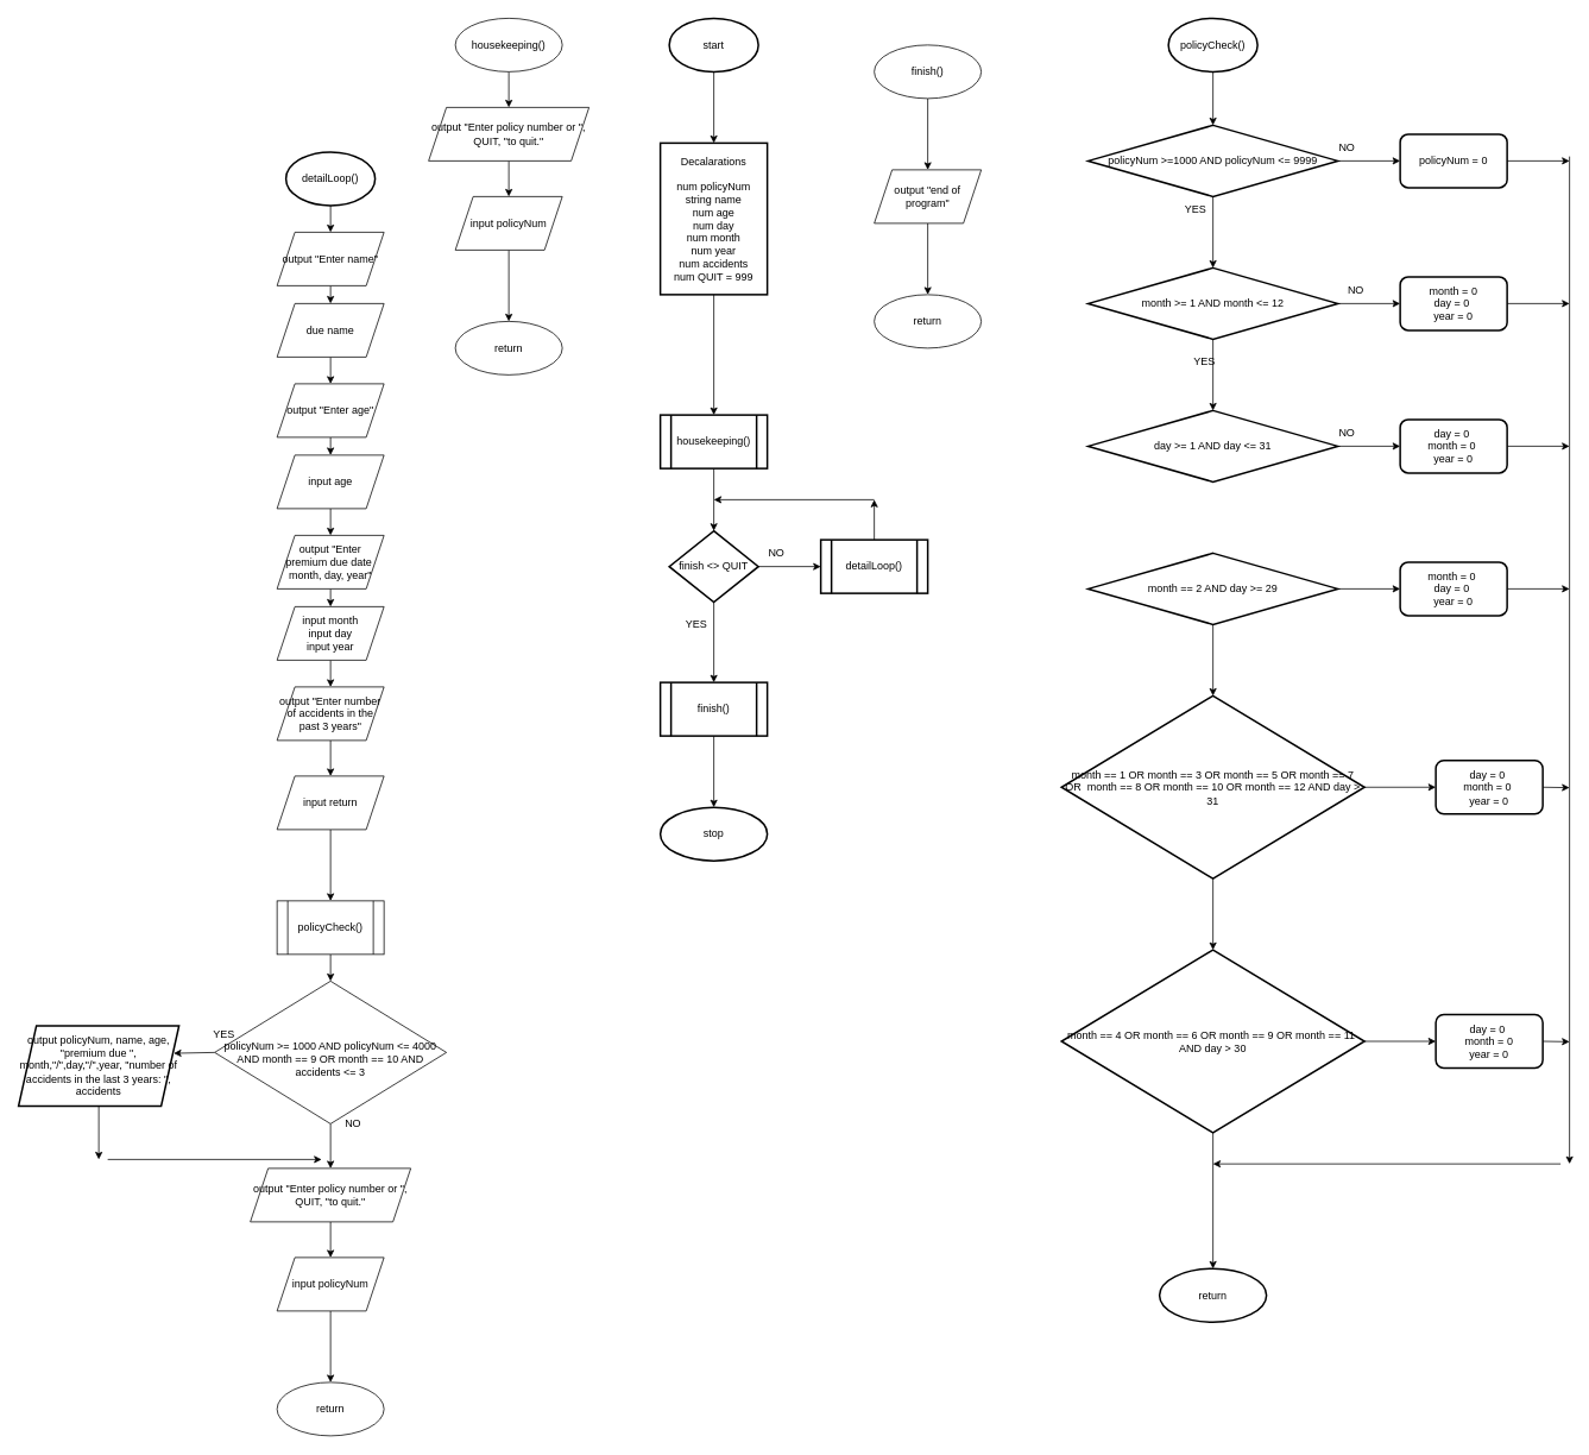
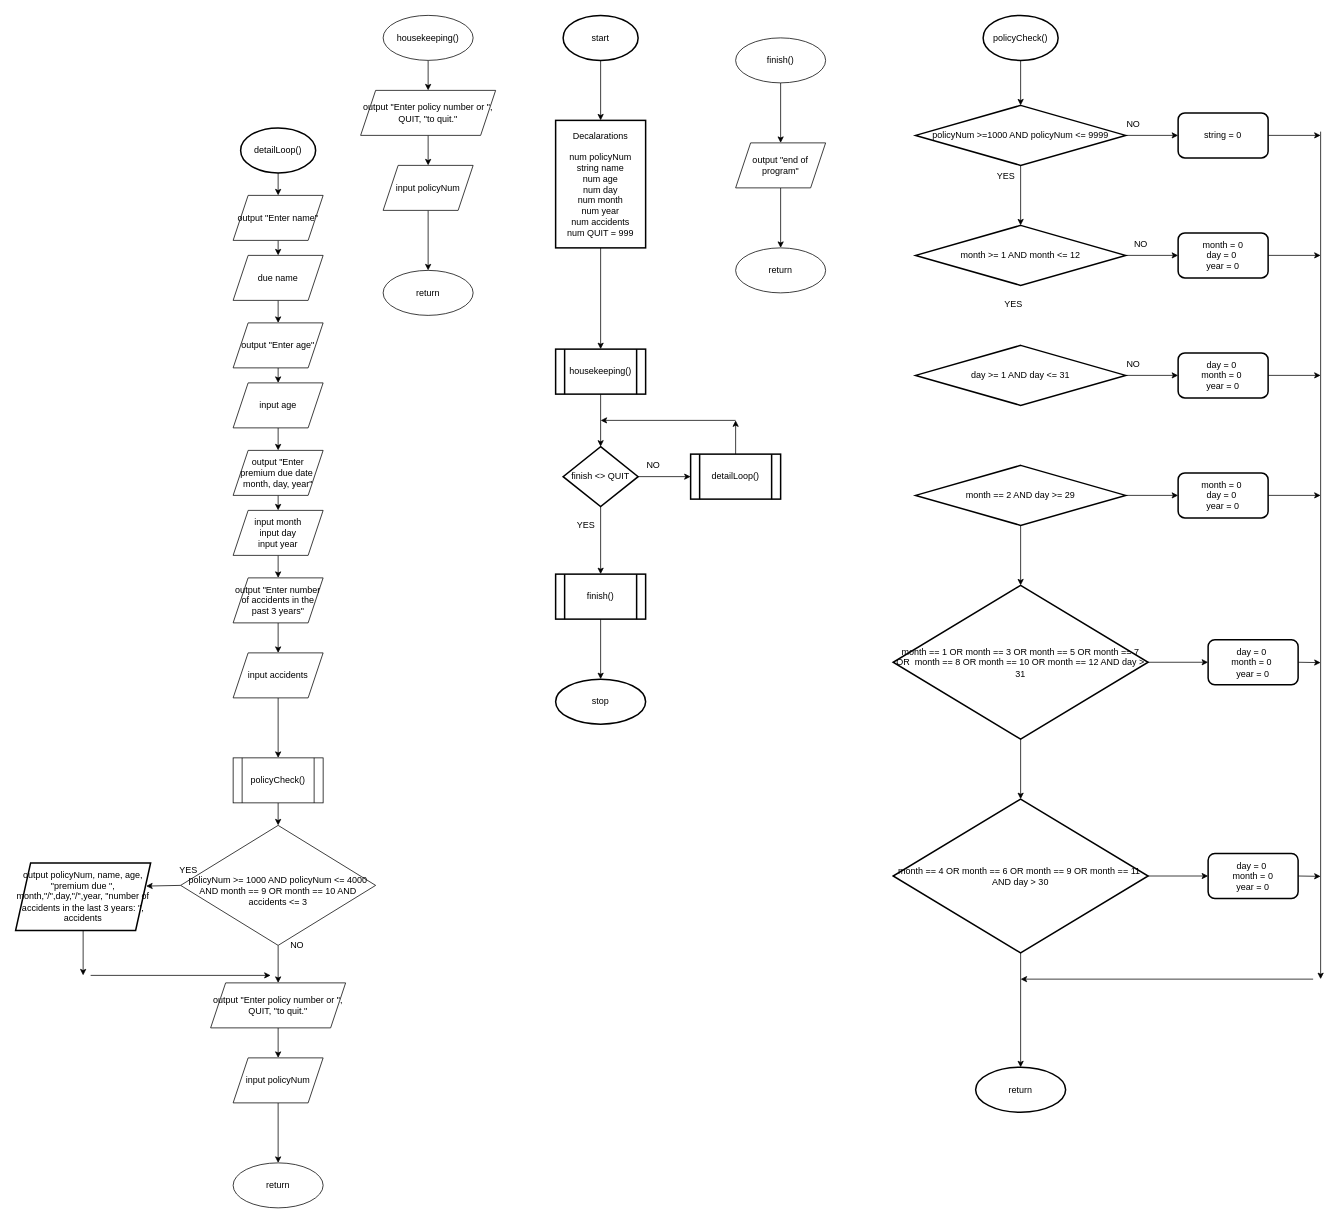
- <mxCell id="47" value="policyNum = 0" style="rounded=1;whiteSpace=wrap;html=1;strokeWidth=2;" vertex="1" parent="1"><mxGeometry x="1570" y="150" width="120" height="60" as="geometry" /></mxCell>
+ <mxCell id="47" value="string = 0" style="rounded=1;whiteSpace=wrap;html=1;strokeWidth=2;" vertex="1" parent="1"><mxGeometry x="1570" y="150" width="120" height="60" as="geometry" /></mxCell>
- <mxCell id="43" value="" style="edgeStyle=none;html=1;" edge="1" parent="1" source="45" target="51"><mxGeometry relative="1" as="geometry" /></mxCell>
- <mxCell id="27" value="input return" style="shape=parallelogram;perimeter=parallelogramPerimeter;whiteSpace=wrap;html=1;fixedSize=1;" vertex="1" parent="1"><mxGeometry x="310" y="870" width="120" height="60" as="geometry" /></mxCell>
+ <mxCell id="27" value="input accidents" style="shape=parallelogram;perimeter=parallelogramPerimeter;whiteSpace=wrap;html=1;fixedSize=1;" vertex="1" parent="1"><mxGeometry x="310" y="870" width="120" height="60" as="geometry" /></mxCell>
